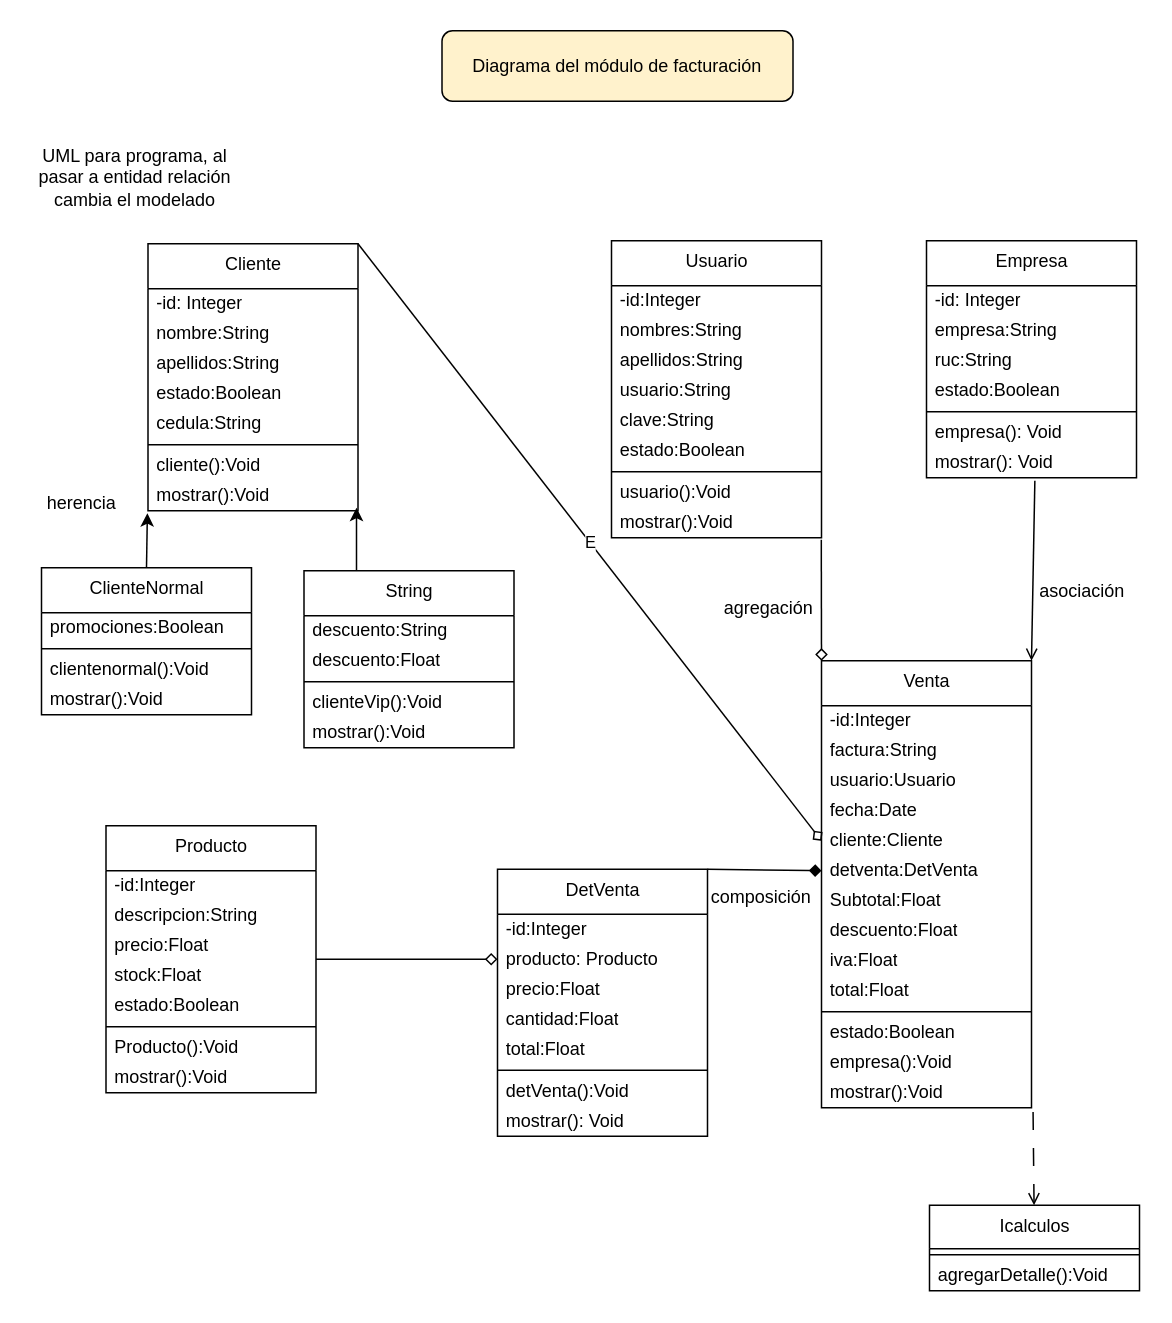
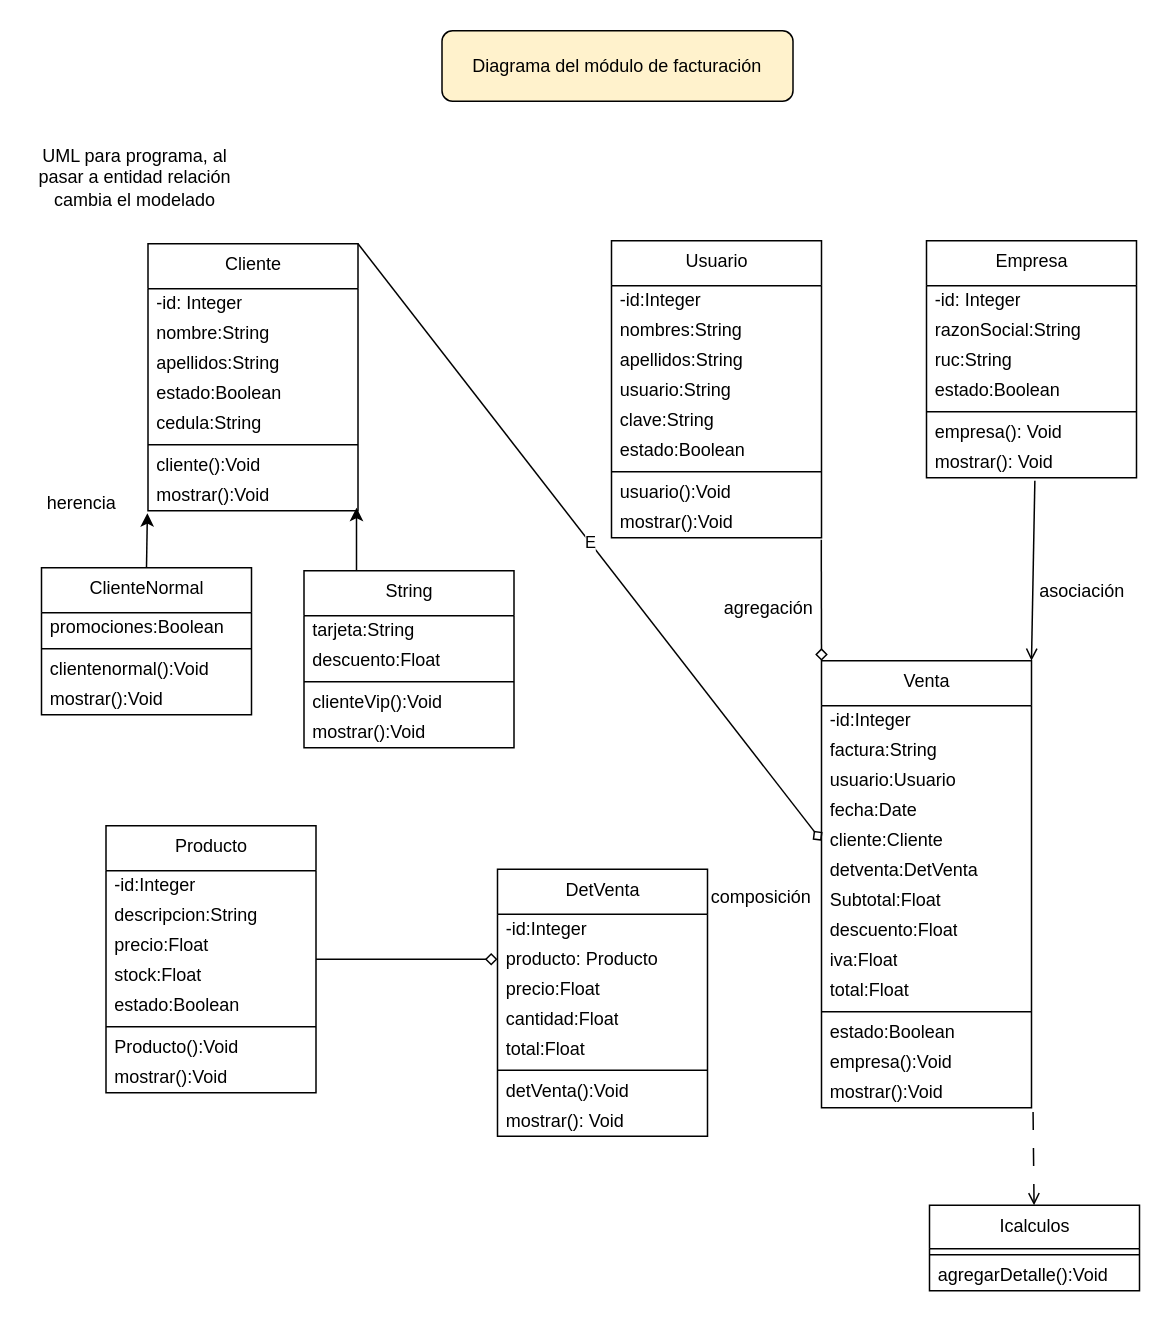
- <mxCell id="4" value="empresa:String" style="text;html=1;strokeColor=none;fillColor=none;align=left;verticalAlign=middle;spacingLeft=4;spacingRight=4;overflow=hidden;rotatable=0;points=[[0,0.5],[1,0.5]];portConstraint=eastwest;" parent="2" vertex="1"><mxGeometry y="50" width="140" height="20" as="geometry" /></mxCell>
+ <mxCell id="4" value="razonSocial:String" style="text;html=1;strokeColor=none;fillColor=none;align=left;verticalAlign=middle;spacingLeft=4;spacingRight=4;overflow=hidden;rotatable=0;points=[[0,0.5],[1,0.5]];portConstraint=eastwest;" parent="2" vertex="1"><mxGeometry y="50" width="140" height="20" as="geometry" /></mxCell>
- <mxCell id="57" value="descuento:String" style="text;html=1;strokeColor=none;fillColor=none;align=left;verticalAlign=middle;spacingLeft=4;spacingRight=4;overflow=hidden;rotatable=0;points=[[0,0.5],[1,0.5]];portConstraint=eastwest;" parent="56" vertex="1"><mxGeometry y="30" width="140" height="20" as="geometry" /></mxCell>
+ <mxCell id="57" value="tarjeta:String" style="text;html=1;strokeColor=none;fillColor=none;align=left;verticalAlign=middle;spacingLeft=4;spacingRight=4;overflow=hidden;rotatable=0;points=[[0,0.5],[1,0.5]];portConstraint=eastwest;" parent="56" vertex="1"><mxGeometry y="30" width="140" height="20" as="geometry" /></mxCell>
- <mxCell id="35" style="edgeStyle=none;html=1;exitX=1;exitY=0;exitDx=0;exitDy=0;entryX=0;entryY=0.5;entryDx=0;entryDy=0;strokeWidth=1;endArrow=diamond;endFill=1;" parent="1" source="36" target="26" edge="1"><mxGeometry relative="1" as="geometry" /></mxCell>
